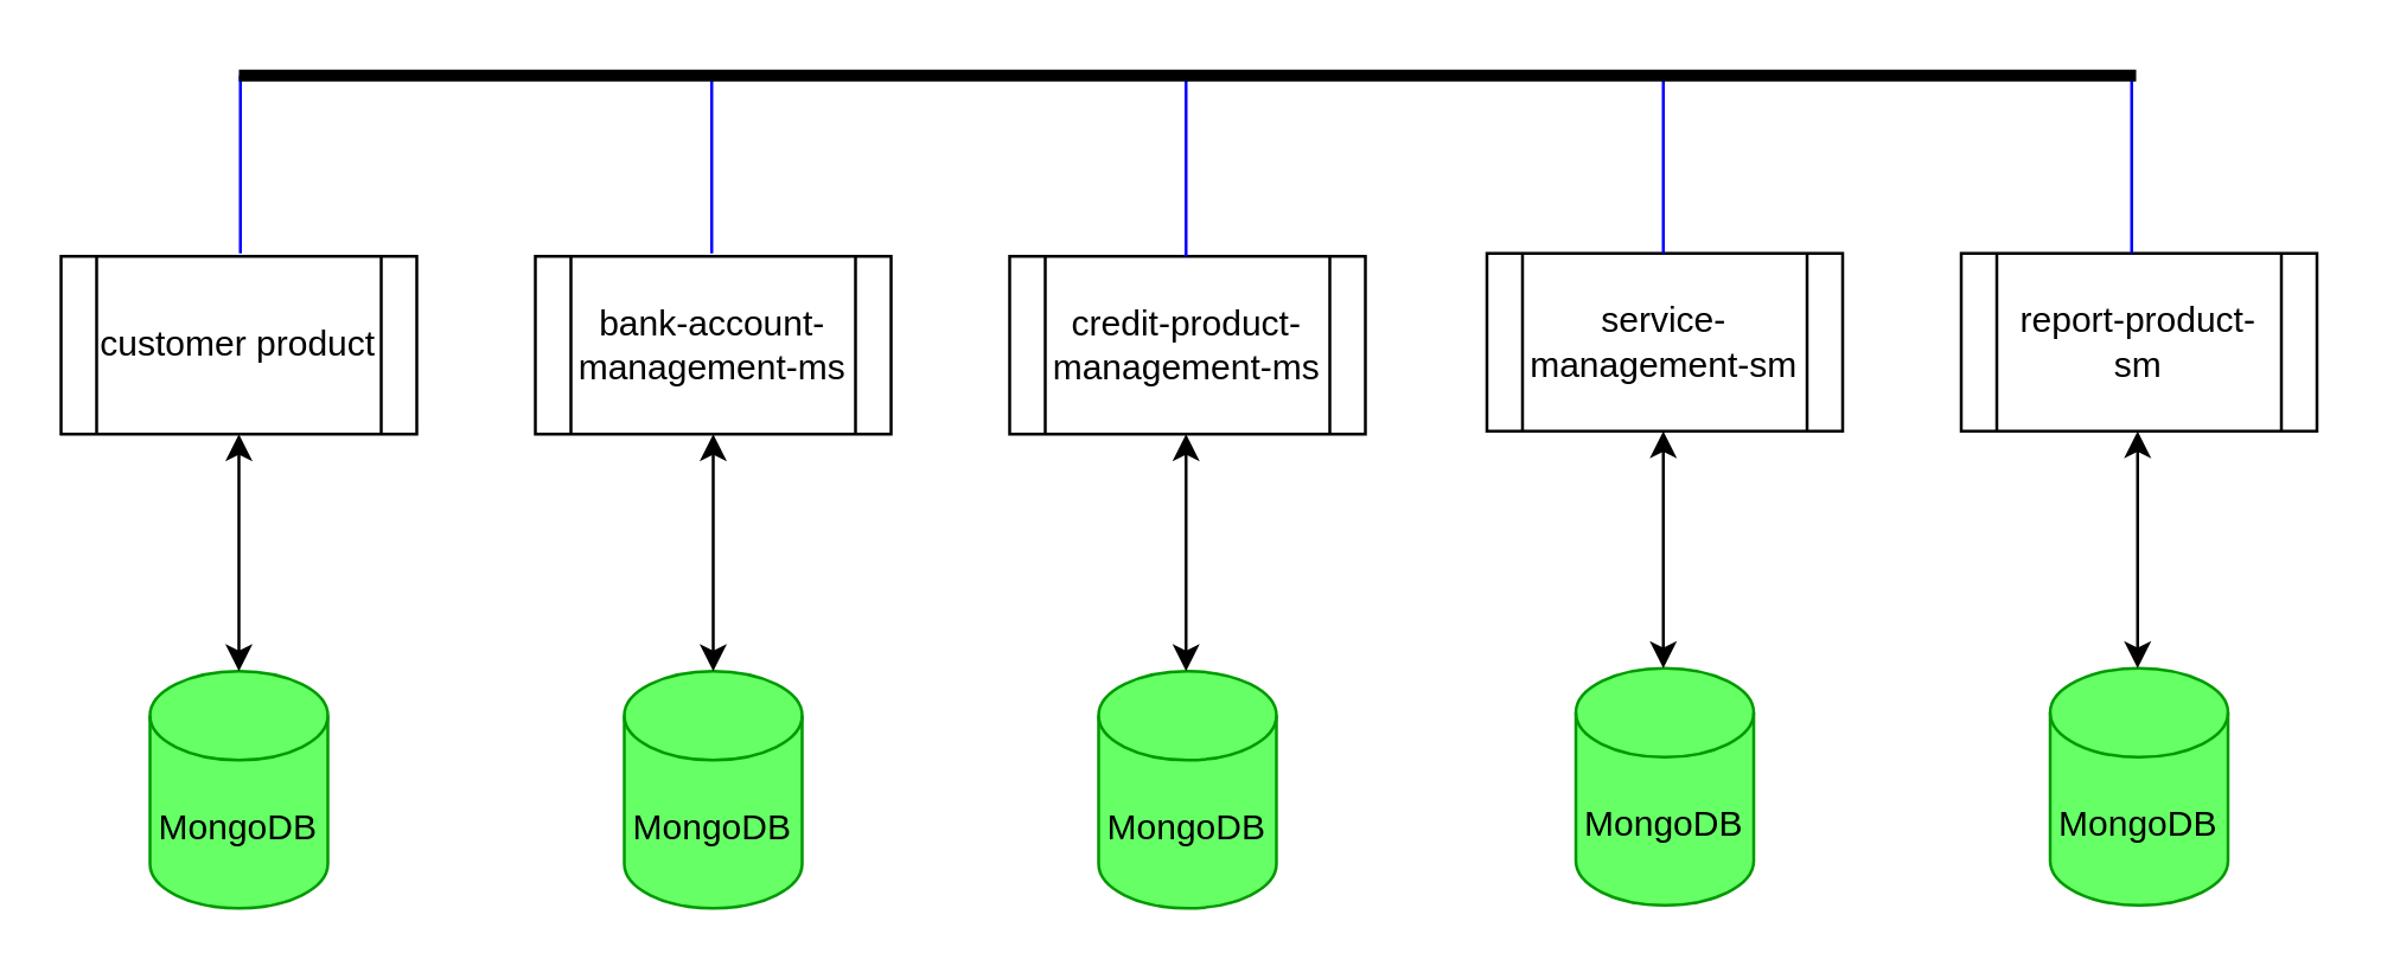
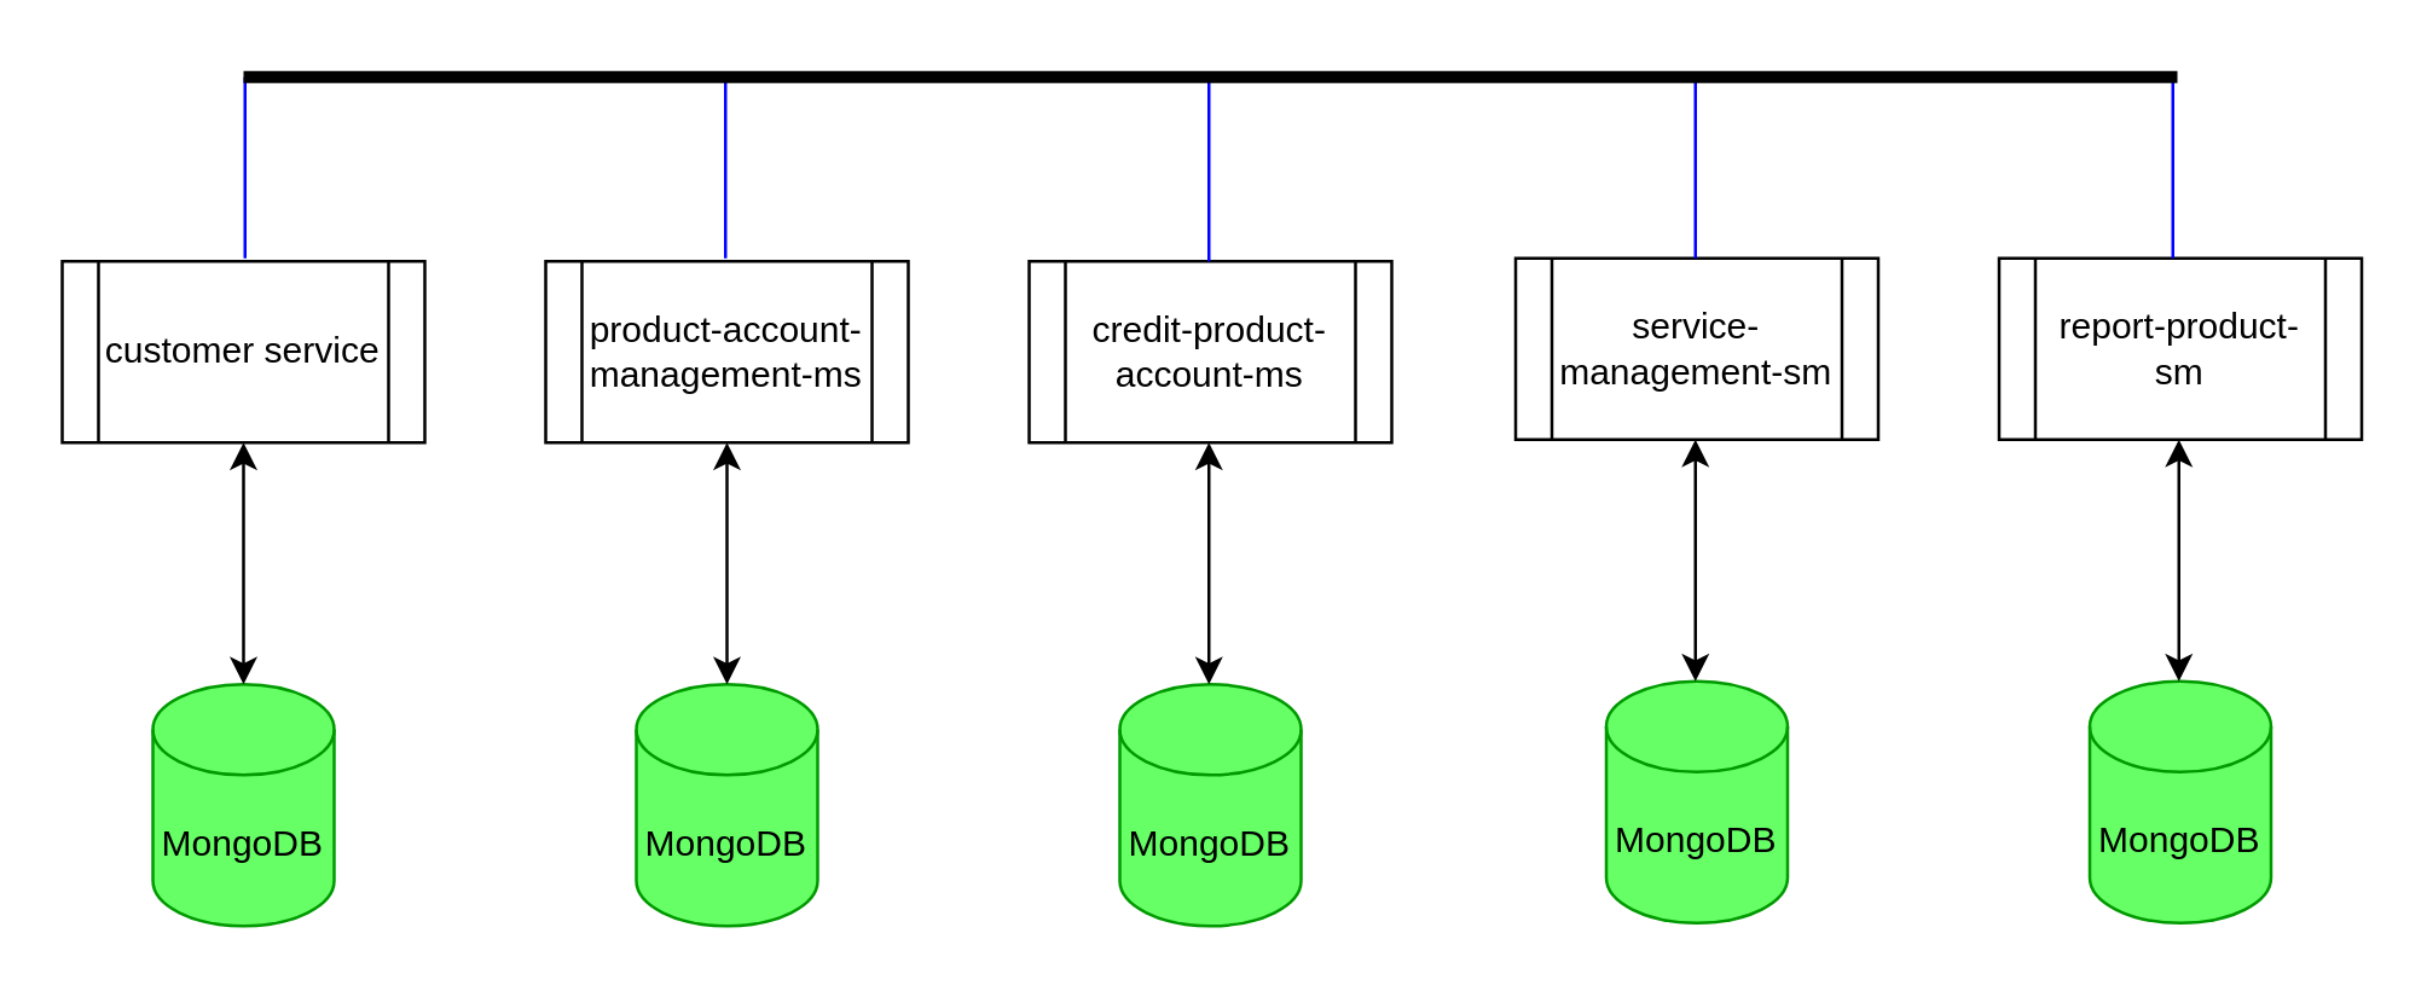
- <mxCell id="2" value="customer product" style="shape=process;whiteSpace=wrap;html=1;backgroundOutline=1;" parent="1" vertex="1"><mxGeometry x="20" y="86" width="120" height="60" as="geometry" /></mxCell>
+ <mxCell id="2" value="customer service" style="shape=process;whiteSpace=wrap;html=1;backgroundOutline=1;" parent="1" vertex="1"><mxGeometry x="20" y="86" width="120" height="60" as="geometry" /></mxCell>
- <mxCell id="3" value="bank-account-management-ms" style="shape=process;whiteSpace=wrap;html=1;backgroundOutline=1;" parent="1" vertex="1"><mxGeometry x="180" y="86" width="120" height="60" as="geometry" /></mxCell>
+ <mxCell id="3" value="product-account-management-ms" style="shape=process;whiteSpace=wrap;html=1;backgroundOutline=1;" parent="1" vertex="1"><mxGeometry x="180" y="86" width="120" height="60" as="geometry" /></mxCell>
- <mxCell id="4" value="credit-product-management-ms" style="shape=process;whiteSpace=wrap;html=1;backgroundOutline=1;" parent="1" vertex="1"><mxGeometry x="340" y="86" width="120" height="60" as="geometry" /></mxCell>
+ <mxCell id="4" value="credit-product-account-ms" style="shape=process;whiteSpace=wrap;html=1;backgroundOutline=1;" parent="1" vertex="1"><mxGeometry x="340" y="86" width="120" height="60" as="geometry" /></mxCell>
